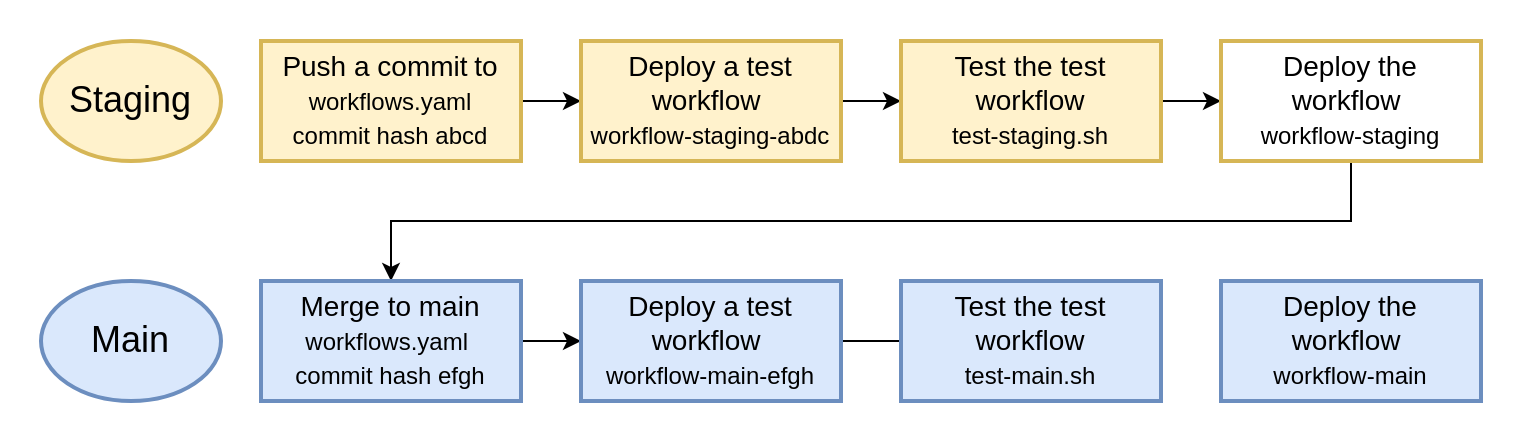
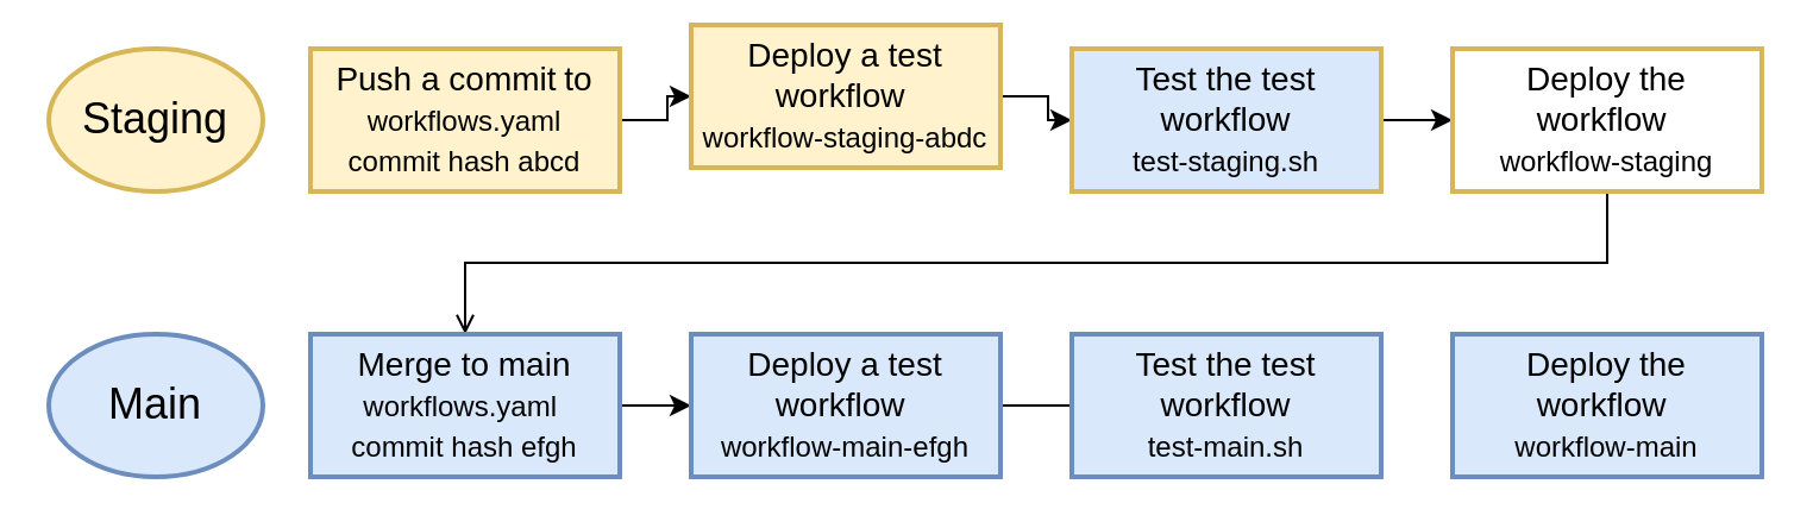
- <mxCell id="7" value="&lt;span style=&quot;font-weight: normal;&quot;&gt;Deploy a test workflow&amp;nbsp;&lt;/span&gt;&lt;br&gt;&lt;font style=&quot;font-size: 12px; font-weight: normal;&quot;&gt;workflow-staging-abdc&lt;/font&gt;" style="rounded=0;whiteSpace=wrap;html=1;fontSize=14;strokeWidth=2;fontStyle=1;fillColor=#fff2cc;strokeColor=#d6b656;" vertex="1" parent="1"><mxGeometry x="290" y="20" width="130" height="60" as="geometry" /></mxCell>
+ <mxCell id="7" value="&lt;span style=&quot;font-weight: normal;&quot;&gt;Deploy a test workflow&amp;nbsp;&lt;/span&gt;&lt;br&gt;&lt;font style=&quot;font-size: 12px; font-weight: normal;&quot;&gt;workflow-staging-abdc&lt;/font&gt;" style="rounded=0;whiteSpace=wrap;html=1;fontSize=14;strokeWidth=2;fontStyle=1;fillColor=#fff2cc;strokeColor=#d6b656;" vertex="1" parent="1"><mxGeometry x="290" y="10" width="130" height="60" as="geometry" /></mxCell>
- <mxCell id="9" value="&lt;span style=&quot;font-weight: 400;&quot;&gt;Test the test workflow&lt;br&gt;&lt;font style=&quot;font-size: 12px;&quot;&gt;test-staging.sh&lt;/font&gt;&lt;br&gt;&lt;/span&gt;" style="rounded=0;whiteSpace=wrap;html=1;fontSize=14;strokeWidth=2;fontStyle=1;fillColor=#fff2cc;strokeColor=#d6b656;" vertex="1" parent="1"><mxGeometry x="450" y="20" width="130" height="60" as="geometry" /></mxCell>
+ <mxCell id="9" value="&lt;span style=&quot;font-weight: 400;&quot;&gt;Test the test workflow&lt;br&gt;&lt;font style=&quot;font-size: 12px;&quot;&gt;test-staging.sh&lt;/font&gt;&lt;br&gt;&lt;/span&gt;" style="rounded=0;whiteSpace=wrap;html=1;fontSize=14;strokeWidth=2;fontStyle=1;fillColor=#dae8fc;strokeColor=#d6b656;" vertex="1" parent="1"><mxGeometry x="450" y="20" width="130" height="60" as="geometry" /></mxCell>
- <mxCell id="10" value="" style="edgeStyle=orthogonalEdgeStyle;rounded=0;orthogonalLoop=1;jettySize=auto;html=1;fontSize=12;entryX=0.5;entryY=0;entryDx=0;entryDy=0;" edge="1" parent="1" source="11" target="13"><mxGeometry relative="1" as="geometry"><Array as="points"><mxPoint x="675" y="110" /><mxPoint x="195" y="110" /></Array></mxGeometry></mxCell>
+ <mxCell id="10" value="" style="edgeStyle=orthogonalEdgeStyle;rounded=0;orthogonalLoop=1;jettySize=auto;html=1;fontSize=12;entryX=0.5;entryY=0;entryDx=0;entryDy=0;endArrow=open;" edge="1" parent="1" source="11" target="13"><mxGeometry relative="1" as="geometry"><Array as="points"><mxPoint x="675" y="110" /><mxPoint x="195" y="110" /></Array></mxGeometry></mxCell>
